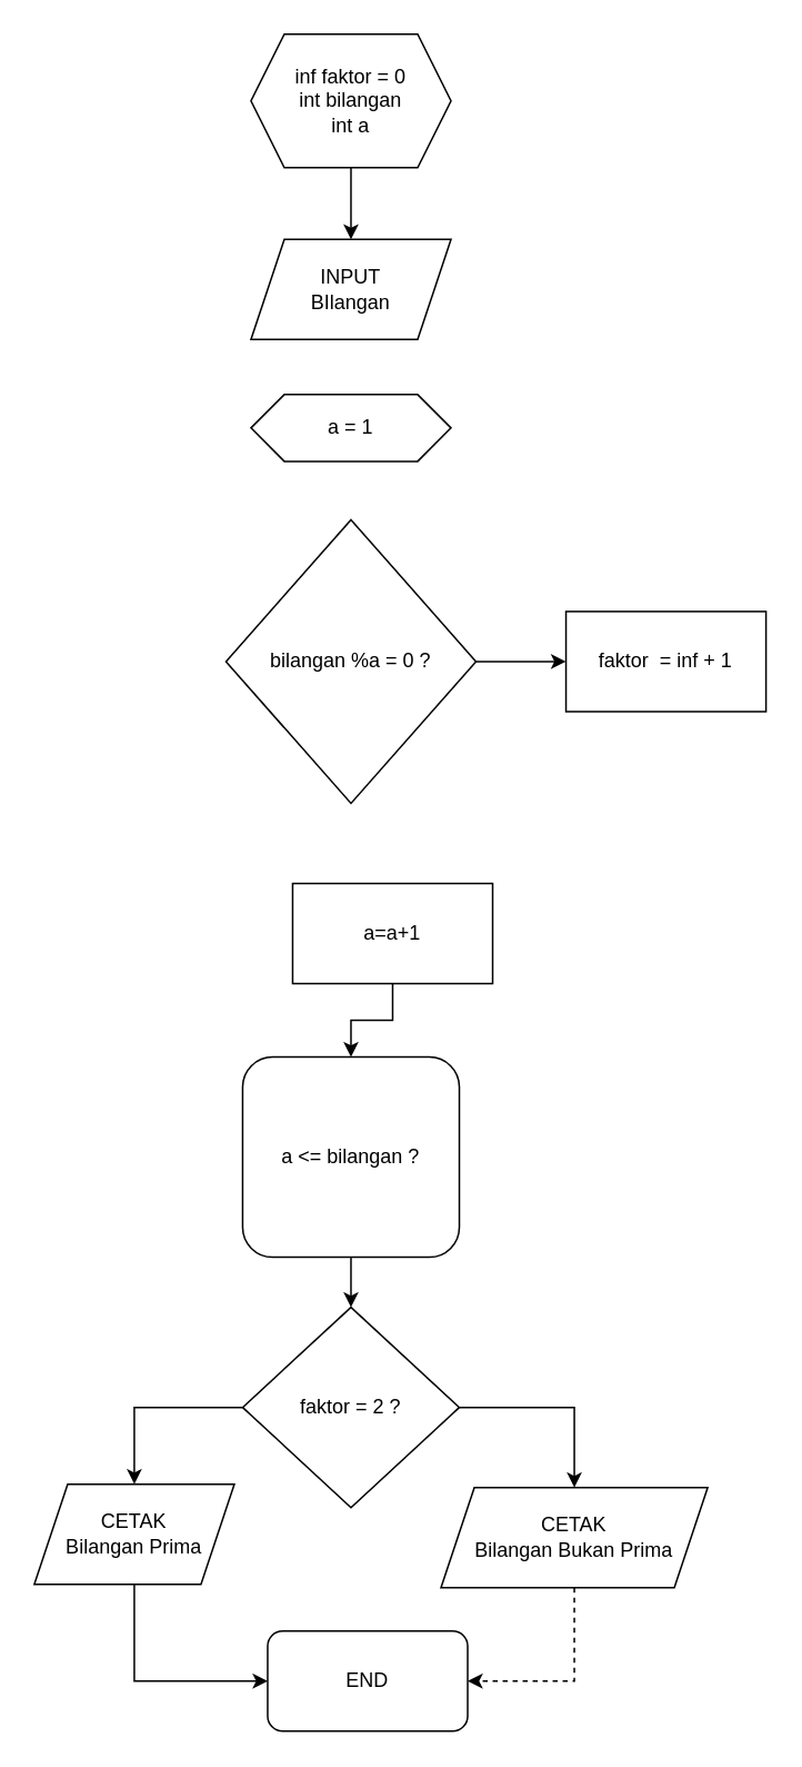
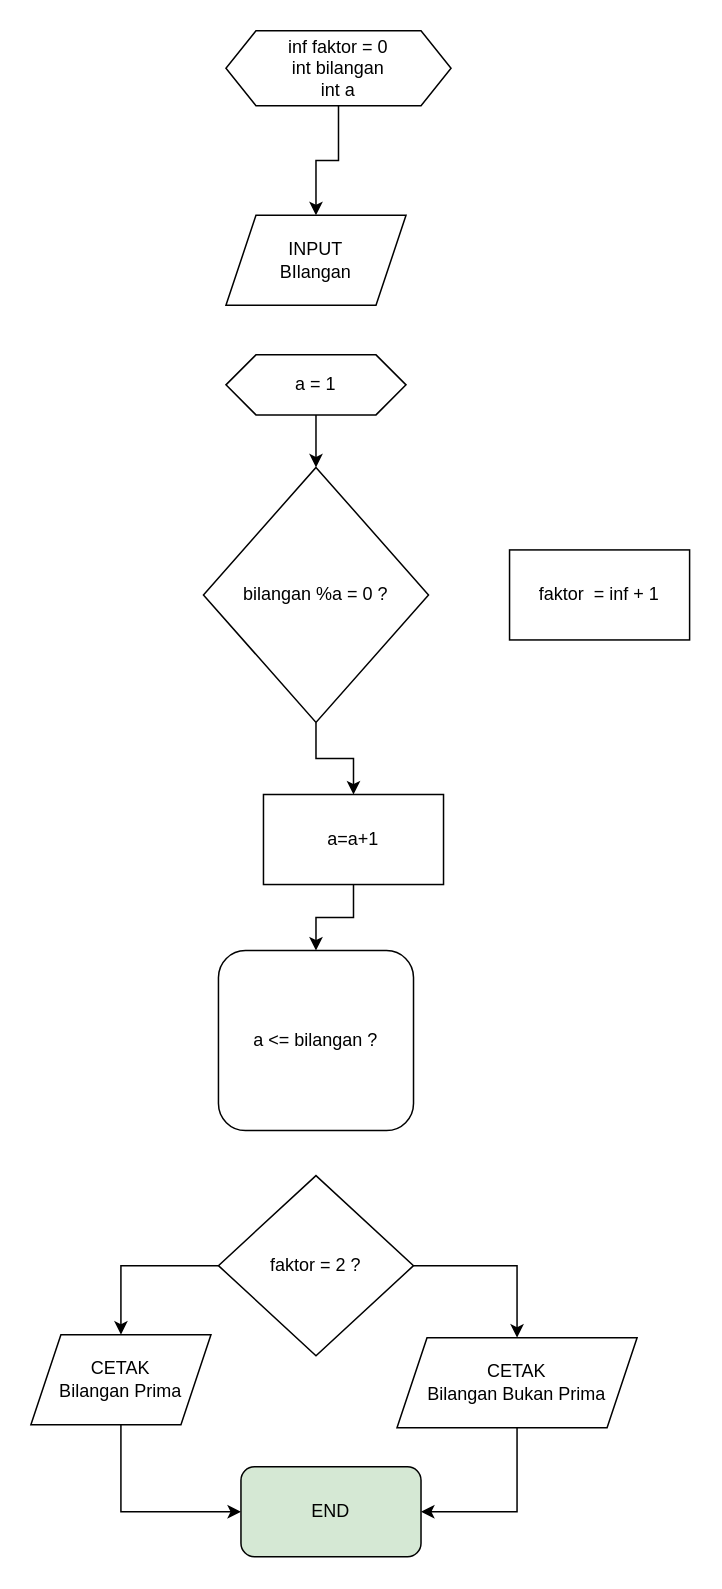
- <mxCell id="3" value="inf faktor = 0&lt;br&gt;int bilangan&lt;br&gt;int a" style="shape=hexagon;perimeter=hexagonPerimeter2;whiteSpace=wrap;html=1;fixedSize=1;" vertex="1" parent="1"><mxGeometry x="150" y="20" width="120" height="80" as="geometry" /></mxCell>
+ <mxCell id="3" value="inf faktor = 0&lt;br&gt;int bilangan&lt;br&gt;int a" style="shape=hexagon;perimeter=hexagonPerimeter2;whiteSpace=wrap;html=1;fixedSize=1;" vertex="1" parent="1"><mxGeometry x="150" y="20" width="150" height="50" as="geometry" /></mxCell>
+ <mxCell id="5" style="edgeStyle=orthogonalEdgeStyle;rounded=0;orthogonalLoop=1;jettySize=auto;html=1;exitX=0.5;exitY=1;exitDx=0;exitDy=0;entryX=0.5;entryY=0;entryDx=0;entryDy=0;" edge="1" parent="1" source="6" target="9"><mxGeometry relative="1" as="geometry" /></mxCell>
- <mxCell id="7" style="edgeStyle=orthogonalEdgeStyle;rounded=0;orthogonalLoop=1;jettySize=auto;html=1;exitX=1;exitY=0.5;exitDx=0;exitDy=0;entryX=0;entryY=0.5;entryDx=0;entryDy=0;" edge="1" parent="1" source="9" target="10"><mxGeometry relative="1" as="geometry" /></mxCell>
+ <mxCell id="8" style="edgeStyle=orthogonalEdgeStyle;rounded=0;orthogonalLoop=1;jettySize=auto;html=1;exitX=0.5;exitY=1;exitDx=0;exitDy=0;entryX=0.5;entryY=0;entryDx=0;entryDy=0;" edge="1" parent="1" source="9" target="12"><mxGeometry relative="1" as="geometry" /></mxCell>
- <mxCell id="13" style="edgeStyle=orthogonalEdgeStyle;rounded=0;orthogonalLoop=1;jettySize=auto;html=1;exitX=0.5;exitY=1;exitDx=0;exitDy=0;entryX=0.5;entryY=0;entryDx=0;entryDy=0;" edge="1" parent="1" source="14" target="17"><mxGeometry relative="1" as="geometry" /></mxCell>
- <mxCell id="22" value="END" style="rounded=1;whiteSpace=wrap;html=1;" vertex="1" parent="1"><mxGeometry x="160" y="977" width="120" height="60" as="geometry" /></mxCell>
+ <mxCell id="22" value="END" style="rounded=1;whiteSpace=wrap;html=1;fillColor=#d5e8d4;" vertex="1" parent="1"><mxGeometry x="160" y="977" width="120" height="60" as="geometry" /></mxCell>
- <mxCell id="18" style="edgeStyle=orthogonalEdgeStyle;rounded=0;orthogonalLoop=1;jettySize=auto;html=1;exitX=0.5;exitY=1;exitDx=0;exitDy=0;entryX=1;entryY=0.5;entryDx=0;entryDy=0;dashed=1;" edge="1" parent="1" source="19" target="22"><mxGeometry relative="1" as="geometry" /></mxCell>
+ <mxCell id="18" style="edgeStyle=orthogonalEdgeStyle;rounded=0;orthogonalLoop=1;jettySize=auto;html=1;exitX=0.5;exitY=1;exitDx=0;exitDy=0;entryX=1;entryY=0.5;entryDx=0;entryDy=0;" edge="1" parent="1" source="19" target="22"><mxGeometry relative="1" as="geometry" /></mxCell>
